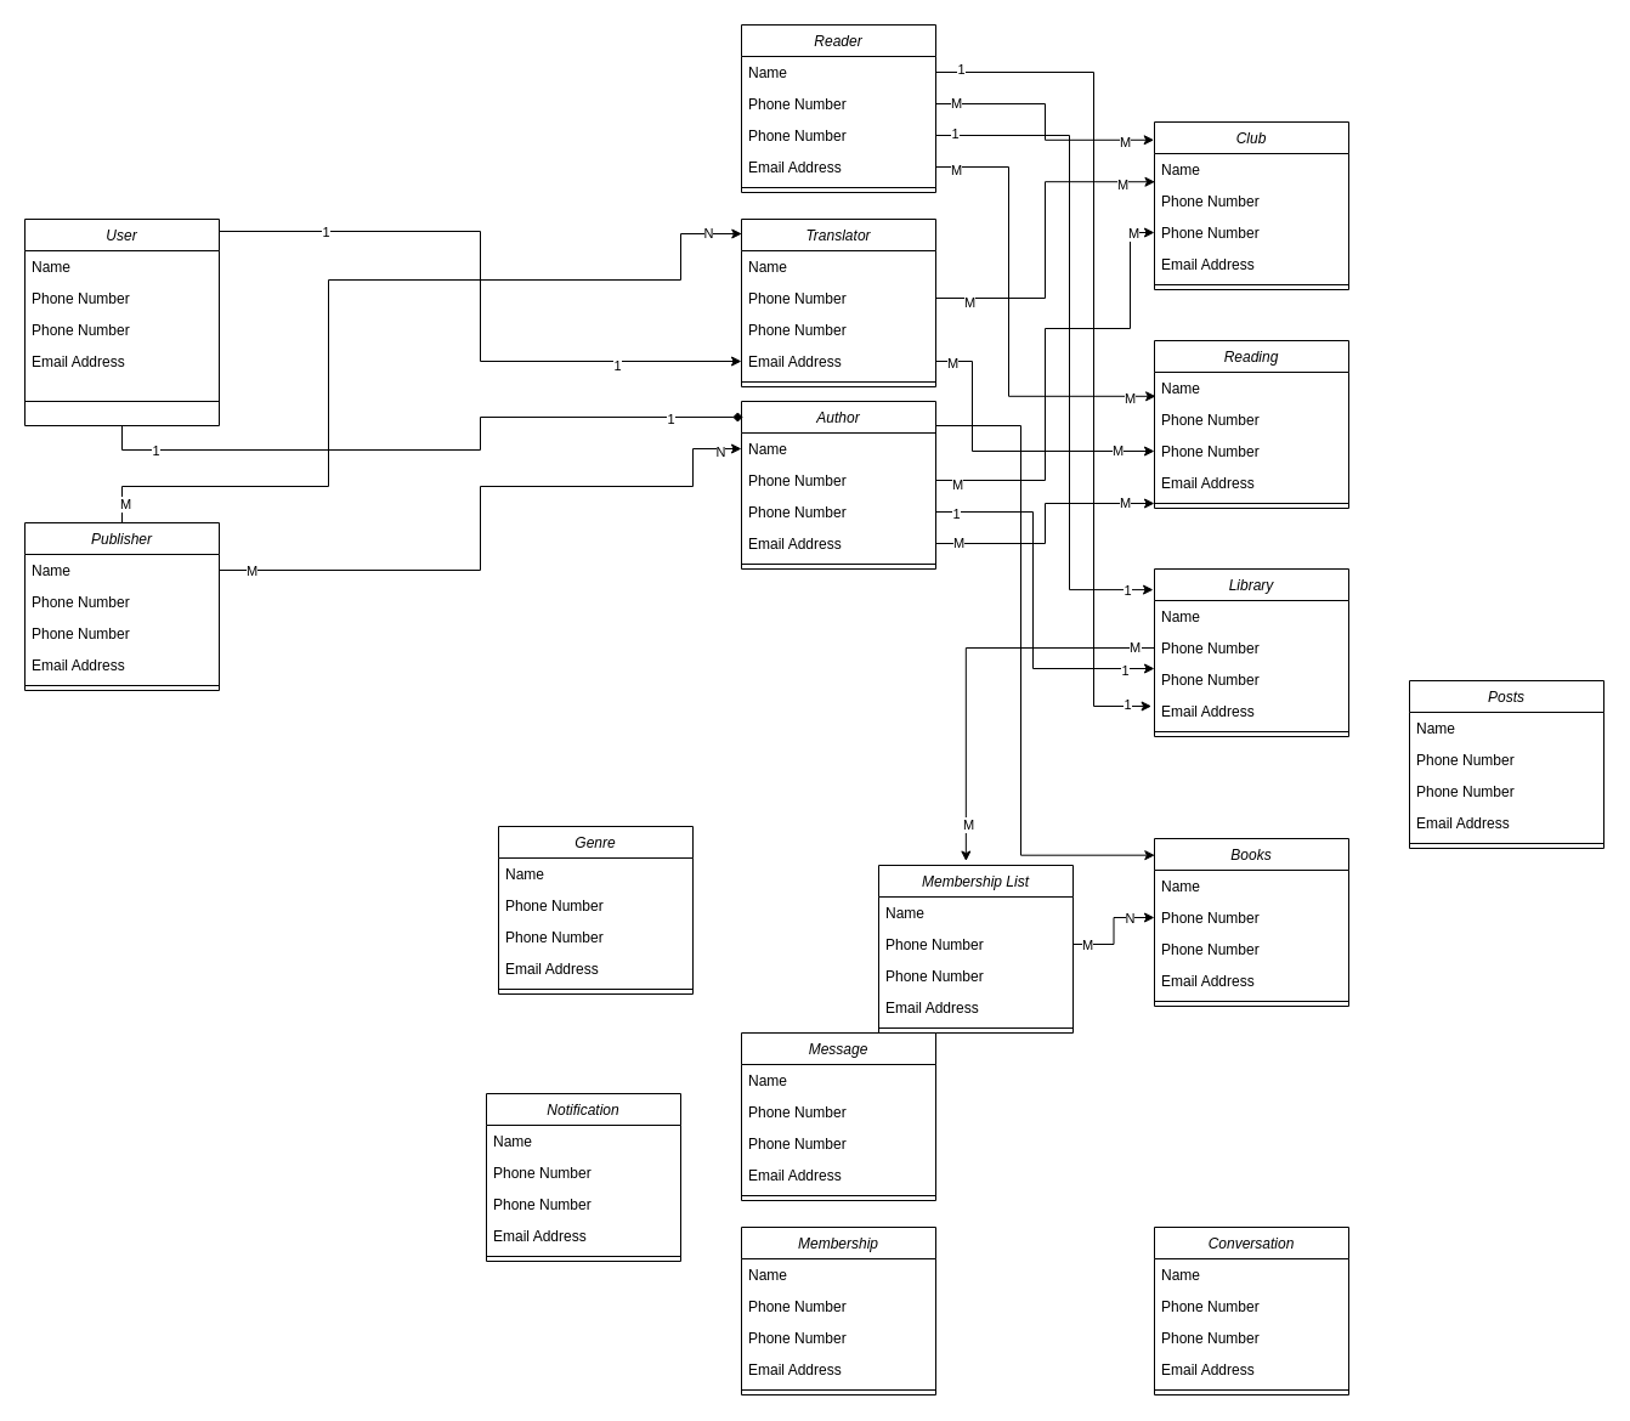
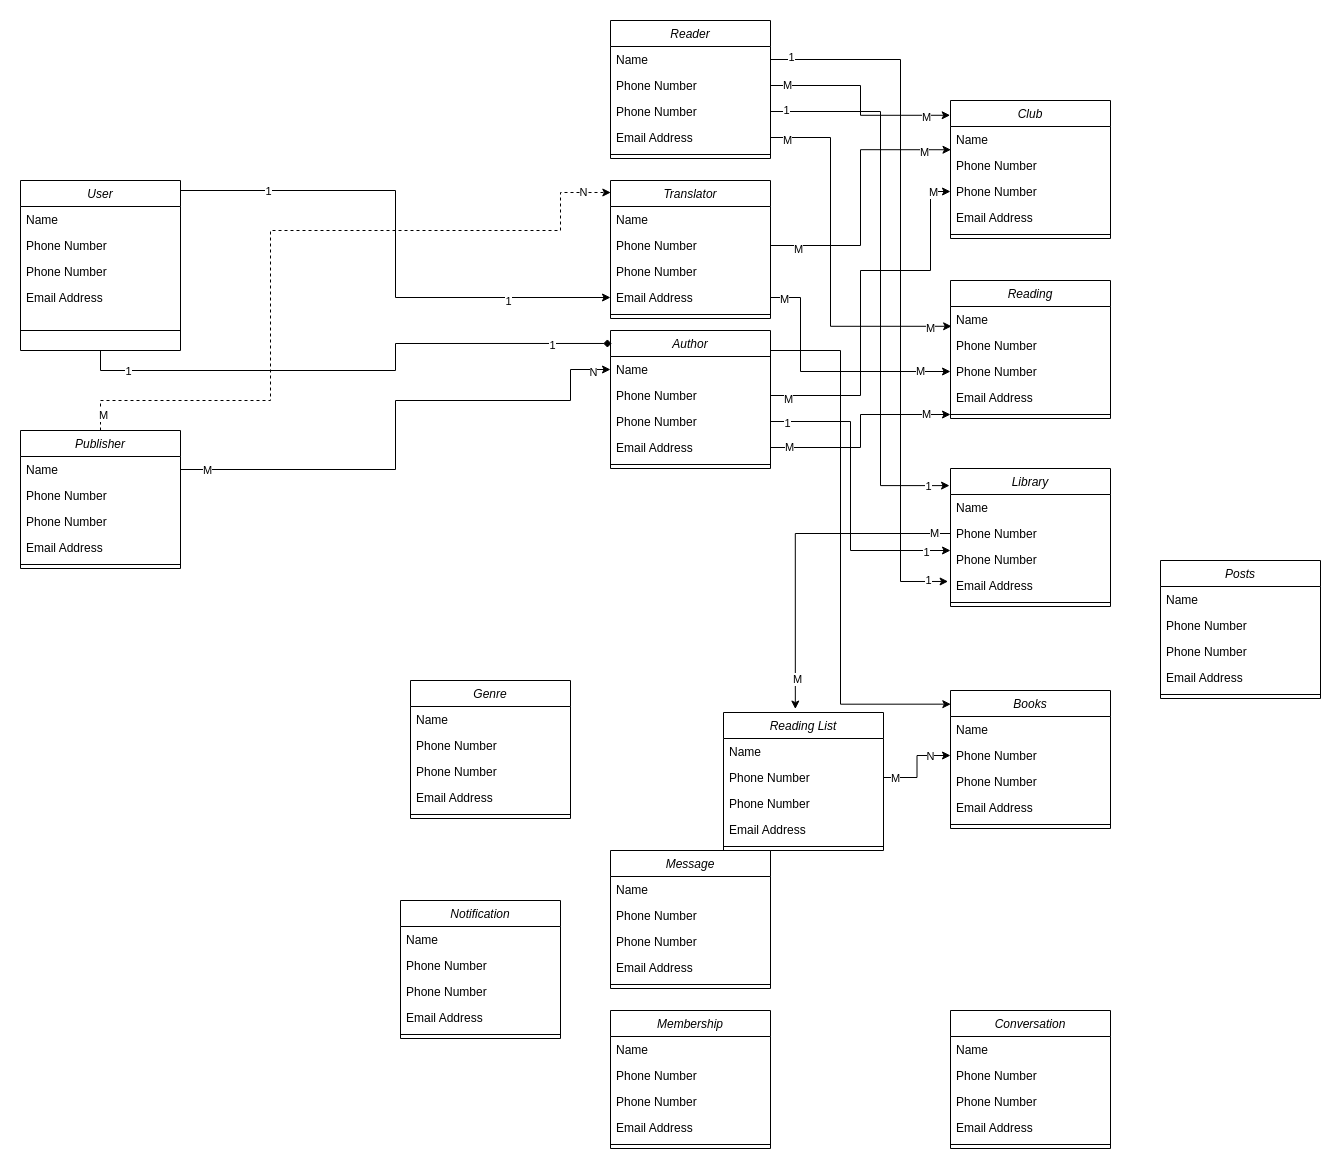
- <mxCell id="138" style="edgeStyle=orthogonalEdgeStyle;rounded=0;orthogonalLoop=1;jettySize=auto;html=1;exitX=0.5;exitY=0;exitDx=0;exitDy=0;entryX=0.002;entryY=0.087;entryDx=0;entryDy=0;entryPerimeter=0;" edge="1" parent="1" source="71" target="23"><mxGeometry relative="1" as="geometry"><Array as="points"><mxPoint x="100" y="400" /><mxPoint x="270" y="400" /><mxPoint x="270" y="230" /><mxPoint x="560" y="230" /><mxPoint x="560" y="192" /></Array></mxGeometry></mxCell>
+ <mxCell id="138" style="edgeStyle=orthogonalEdgeStyle;rounded=0;orthogonalLoop=1;jettySize=auto;html=1;exitX=0.5;exitY=0;exitDx=0;exitDy=0;entryX=0.002;entryY=0.087;entryDx=0;entryDy=0;entryPerimeter=0;dashed=1;" edge="1" parent="1" source="71" target="23"><mxGeometry relative="1" as="geometry"><Array as="points"><mxPoint x="100" y="400" /><mxPoint x="270" y="400" /><mxPoint x="270" y="230" /><mxPoint x="560" y="230" /><mxPoint x="560" y="192" /></Array></mxGeometry></mxCell>
- <mxCell id="53" value="Membership List&#10;" style="swimlane;fontStyle=2;align=center;verticalAlign=top;childLayout=stackLayout;horizontal=1;startSize=26;horizontalStack=0;resizeParent=1;resizeLast=0;collapsible=1;marginBottom=0;rounded=0;shadow=0;strokeWidth=1;" vertex="1" parent="1"><mxGeometry x="723" y="712" width="160" height="138" as="geometry"><mxRectangle x="230" y="140" width="160" height="26" as="alternateBounds" /></mxGeometry></mxCell>
+ <mxCell id="53" value="Reading List&#10;" style="swimlane;fontStyle=2;align=center;verticalAlign=top;childLayout=stackLayout;horizontal=1;startSize=26;horizontalStack=0;resizeParent=1;resizeLast=0;collapsible=1;marginBottom=0;rounded=0;shadow=0;strokeWidth=1;" vertex="1" parent="1"><mxGeometry x="723" y="712" width="160" height="138" as="geometry"><mxRectangle x="230" y="140" width="160" height="26" as="alternateBounds" /></mxGeometry></mxCell>
